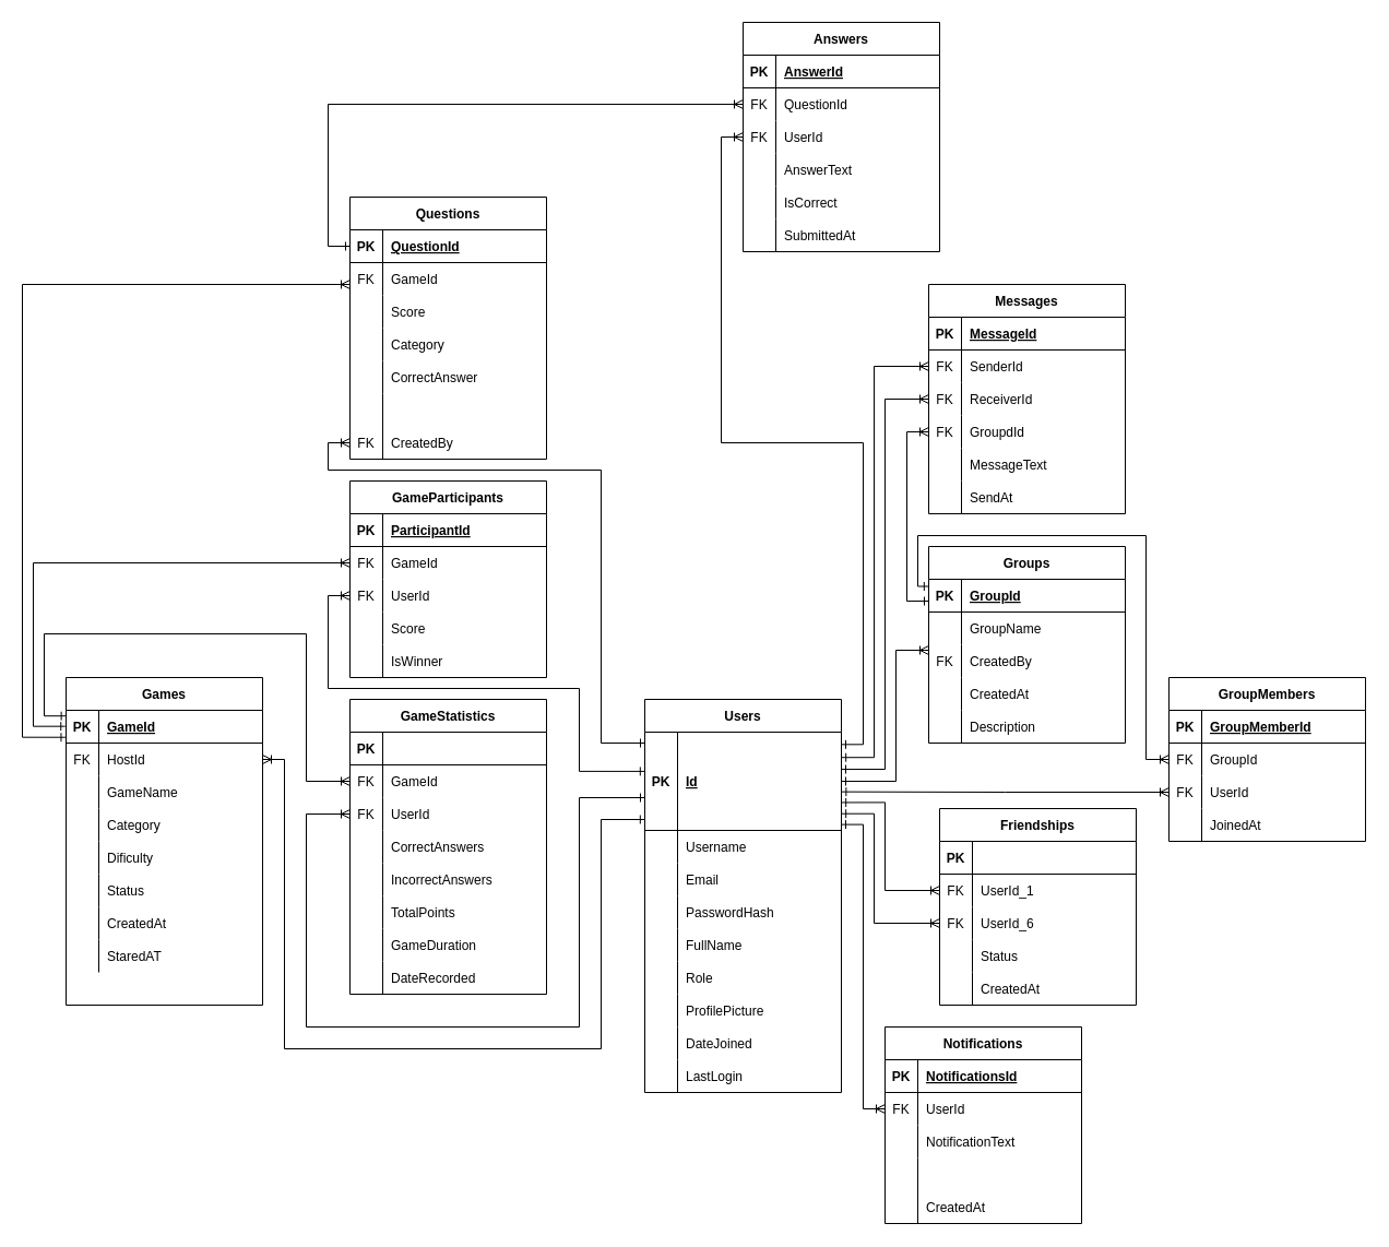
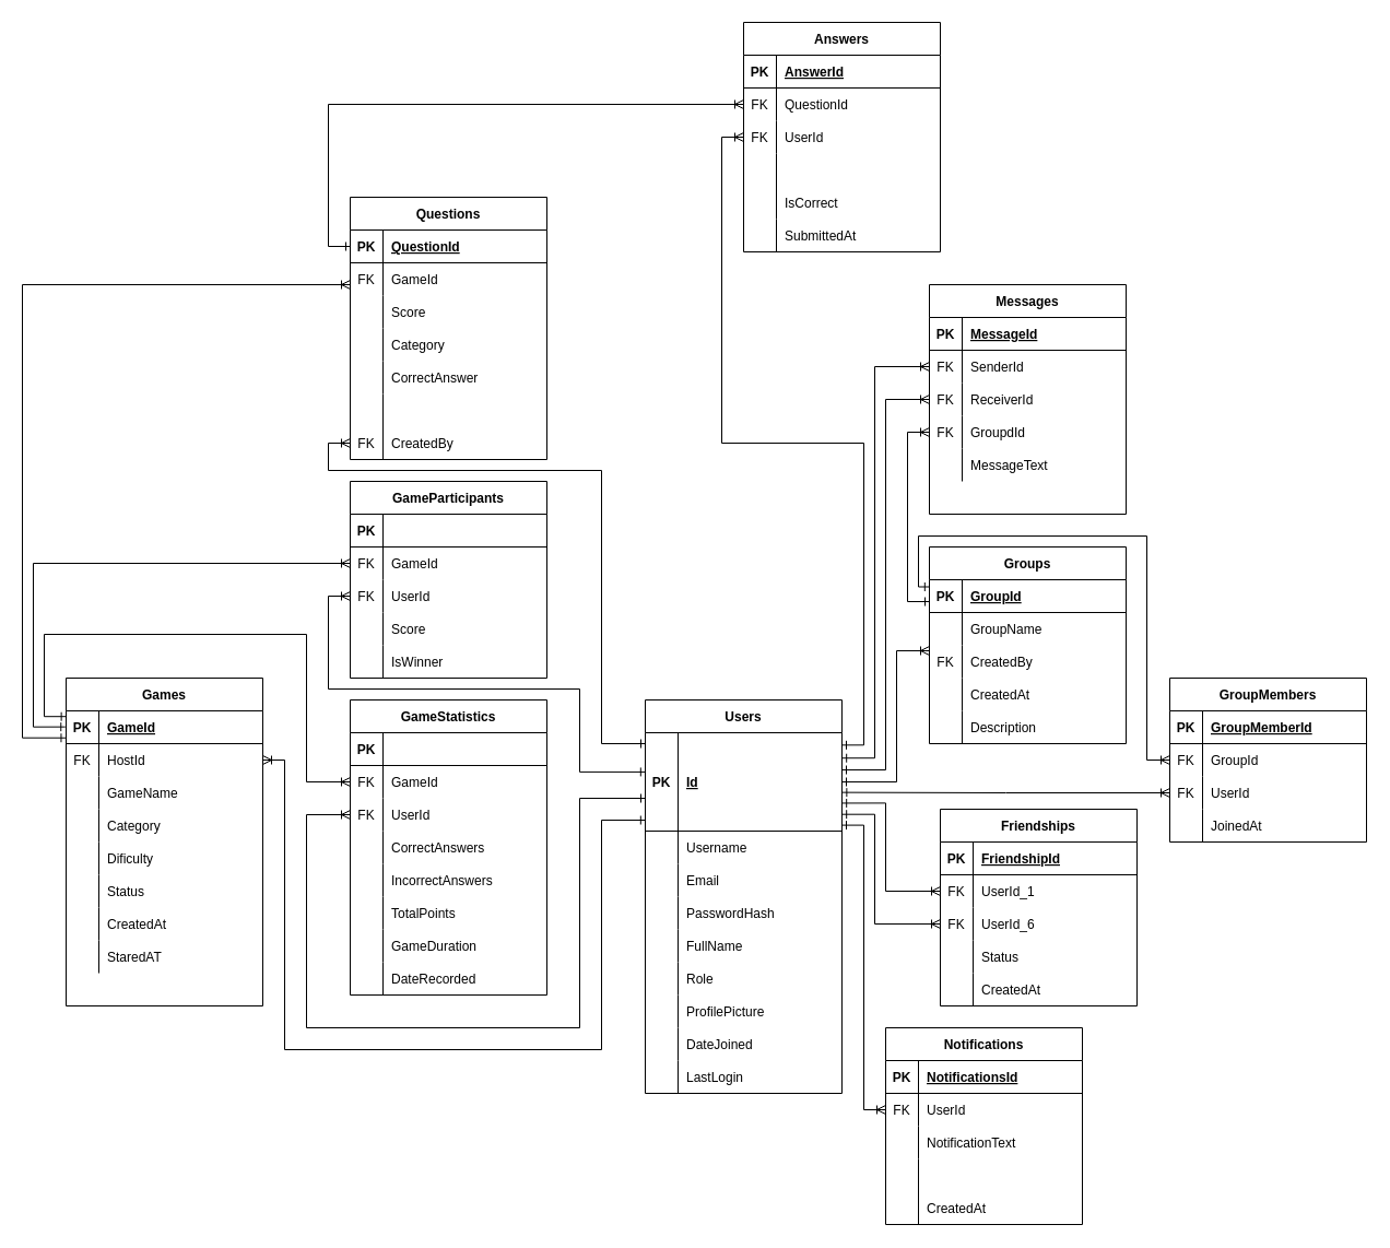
- <mxCell id="106" value="AnswerText" style="shape=partialRectangle;overflow=hidden;connectable=0;fillColor=none;top=0;left=0;bottom=0;right=0;align=left;spacingLeft=6;" vertex="1" parent="104"><mxGeometry x="30" width="150" height="30" as="geometry"><mxRectangle width="150" height="30" as="alternateBounds" /></mxGeometry></mxCell>
- <mxCell id="200" value="SendAt" style="shape=partialRectangle;overflow=hidden;connectable=0;fillColor=none;top=0;left=0;bottom=0;right=0;align=left;spacingLeft=6;" vertex="1" parent="198"><mxGeometry x="30" width="150" height="30" as="geometry"><mxRectangle width="150" height="30" as="alternateBounds" /></mxGeometry></mxCell>
- <mxCell id="60" value="ParticipantId" style="shape=partialRectangle;overflow=hidden;connectable=0;fillColor=none;top=0;left=0;bottom=0;right=0;align=left;spacingLeft=6;fontStyle=5;" vertex="1" parent="58"><mxGeometry x="30" width="150" height="30" as="geometry"><mxRectangle width="150" height="30" as="alternateBounds" /></mxGeometry></mxCell>
+ <mxCell id="140" value="FriendshipId" style="shape=partialRectangle;overflow=hidden;connectable=0;fillColor=none;top=0;left=0;bottom=0;right=0;align=left;spacingLeft=6;fontStyle=5;" vertex="1" parent="138"><mxGeometry x="30" width="150" height="30" as="geometry"><mxRectangle width="150" height="30" as="alternateBounds" /></mxGeometry></mxCell>
